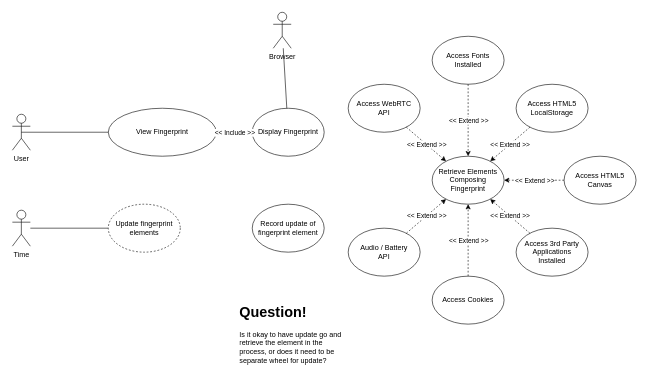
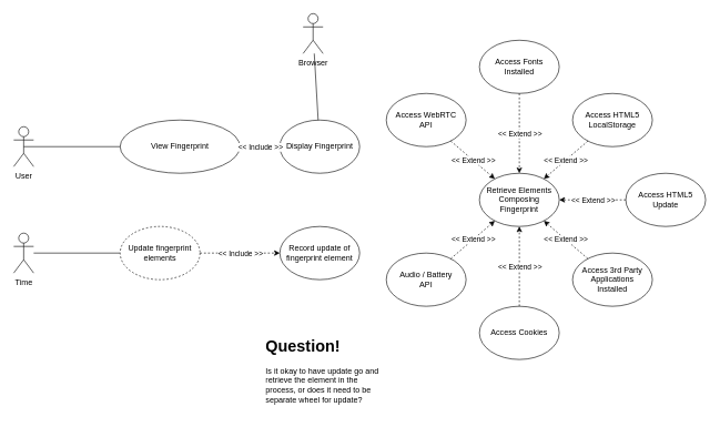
- <mxCell id="23" value="Access HTML5 Canvas" style="ellipse;whiteSpace=wrap;html=1;" parent="1" vertex="1"><mxGeometry x="940" y="260" width="120" height="80" as="geometry" /></mxCell>
+ <mxCell id="23" value="Access HTML5 Update" style="ellipse;whiteSpace=wrap;html=1;" parent="1" vertex="1"><mxGeometry x="940" y="260" width="120" height="80" as="geometry" /></mxCell>
+ <mxCell id="36" value="" style="endArrow=classic;html=1;dashed=1;" parent="1" source="35" target="32" edge="1"><mxGeometry relative="1" as="geometry"><mxPoint x="310" y="230" as="sourcePoint" /><mxPoint x="430" y="230" as="targetPoint" /></mxGeometry></mxCell>
+ <mxCell id="37" value="&amp;lt;&amp;lt; Include &amp;gt;&amp;gt;" style="edgeLabel;resizable=0;html=1;align=center;verticalAlign=middle;" parent="36" connectable="0" vertex="1"><mxGeometry relative="1" as="geometry" /></mxCell>
